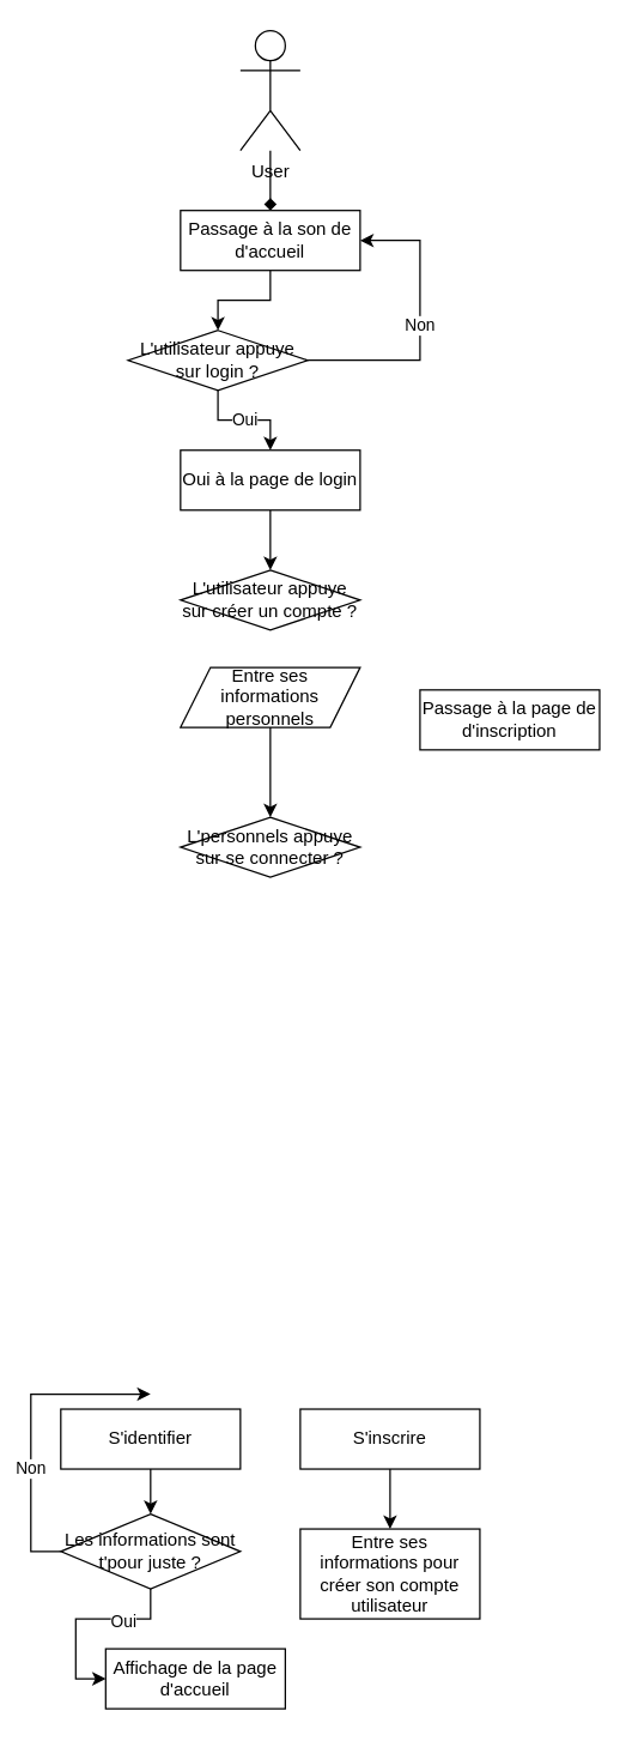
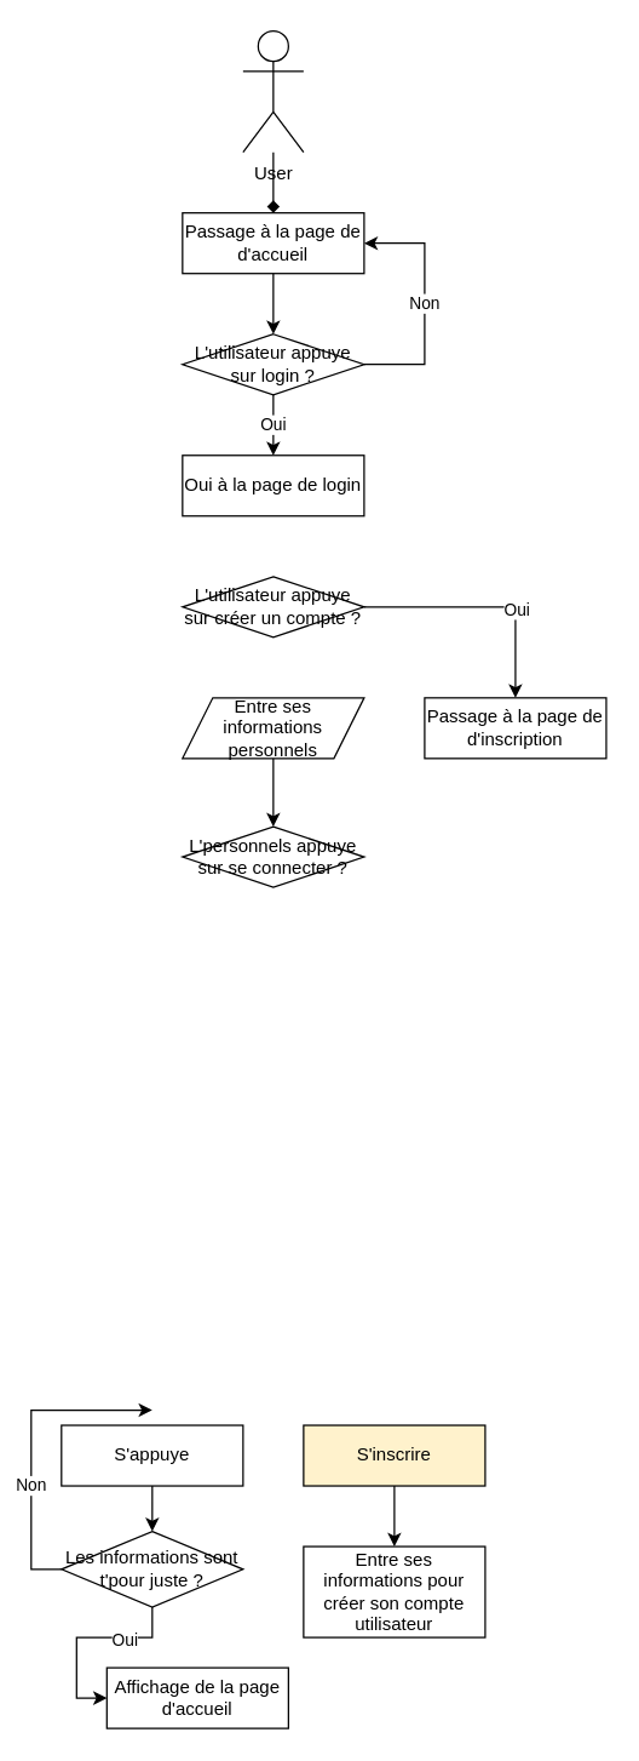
- <mxCell id="15" value="Passage à la son de d'accueil" style="rounded=0;whiteSpace=wrap;html=1;" vertex="1" parent="1"><mxGeometry x="120" y="140" width="120" height="40" as="geometry" /></mxCell>
+ <mxCell id="15" value="Passage à la page de d'accueil" style="rounded=0;whiteSpace=wrap;html=1;" vertex="1" parent="1"><mxGeometry x="120" y="140" width="120" height="40" as="geometry" /></mxCell>
- <mxCell id="18" value="L'utilisateur appuye sur login ?" style="rhombus;whiteSpace=wrap;html=1;" vertex="1" parent="1"><mxGeometry x="85" y="220" width="120" height="40" as="geometry" /></mxCell>
+ <mxCell id="18" value="L'utilisateur appuye sur login ?" style="rhombus;whiteSpace=wrap;html=1;" vertex="1" parent="1"><mxGeometry x="120" y="220" width="120" height="40" as="geometry" /></mxCell>
- <mxCell id="19" value="" style="edgeStyle=orthogonalEdgeStyle;rounded=0;orthogonalLoop=1;jettySize=auto;html=1;" edge="1" parent="1" source="20" target="23"><mxGeometry relative="1" as="geometry" /></mxCell>
+ <mxCell id="21" value="" style="edgeStyle=orthogonalEdgeStyle;rounded=0;orthogonalLoop=1;jettySize=auto;html=1;" edge="1" parent="1" source="23" target="24"><mxGeometry relative="1" as="geometry" /></mxCell>
+ <mxCell id="22" value="Oui" style="edgeLabel;html=1;align=center;verticalAlign=middle;resizable=0;points=[];" vertex="1" connectable="0" parent="21"><mxGeometry x="0.263" relative="1" as="geometry"><mxPoint as="offset" /></mxGeometry></mxCell>
- <mxCell id="27" value="Entre ses informations personnels" style="shape=parallelogram;perimeter=parallelogramPerimeter;whiteSpace=wrap;html=1;fixedSize=1;" vertex="1" parent="1"><mxGeometry x="120" y="445" width="120" height="40" as="geometry" /></mxCell>
+ <mxCell id="27" value="Entre ses informations personnels" style="shape=parallelogram;perimeter=parallelogramPerimeter;whiteSpace=wrap;html=1;fixedSize=1;" vertex="1" parent="1"><mxGeometry x="120" y="460" width="120" height="40" as="geometry" /></mxCell>
- <mxCell id="7" value="&lt;div&gt;S'identifier&lt;/div&gt;" style="rounded=0;whiteSpace=wrap;html=1;" parent="1" vertex="1"><mxGeometry x="40" y="940" width="120" height="40" as="geometry" /></mxCell>
+ <mxCell id="7" value="&lt;div&gt;S'appuye&lt;/div&gt;" style="rounded=0;whiteSpace=wrap;html=1;" parent="1" vertex="1"><mxGeometry x="40" y="940" width="120" height="40" as="geometry" /></mxCell>
- <mxCell id="5" value="S'inscrire" style="rounded=0;whiteSpace=wrap;html=1;" parent="1" vertex="1"><mxGeometry x="200" y="940" width="120" height="40" as="geometry" /></mxCell>
+ <mxCell id="5" value="S'inscrire" style="rounded=0;whiteSpace=wrap;html=1;fillColor=#fff2cc;" parent="1" vertex="1"><mxGeometry x="200" y="940" width="120" height="40" as="geometry" /></mxCell>
